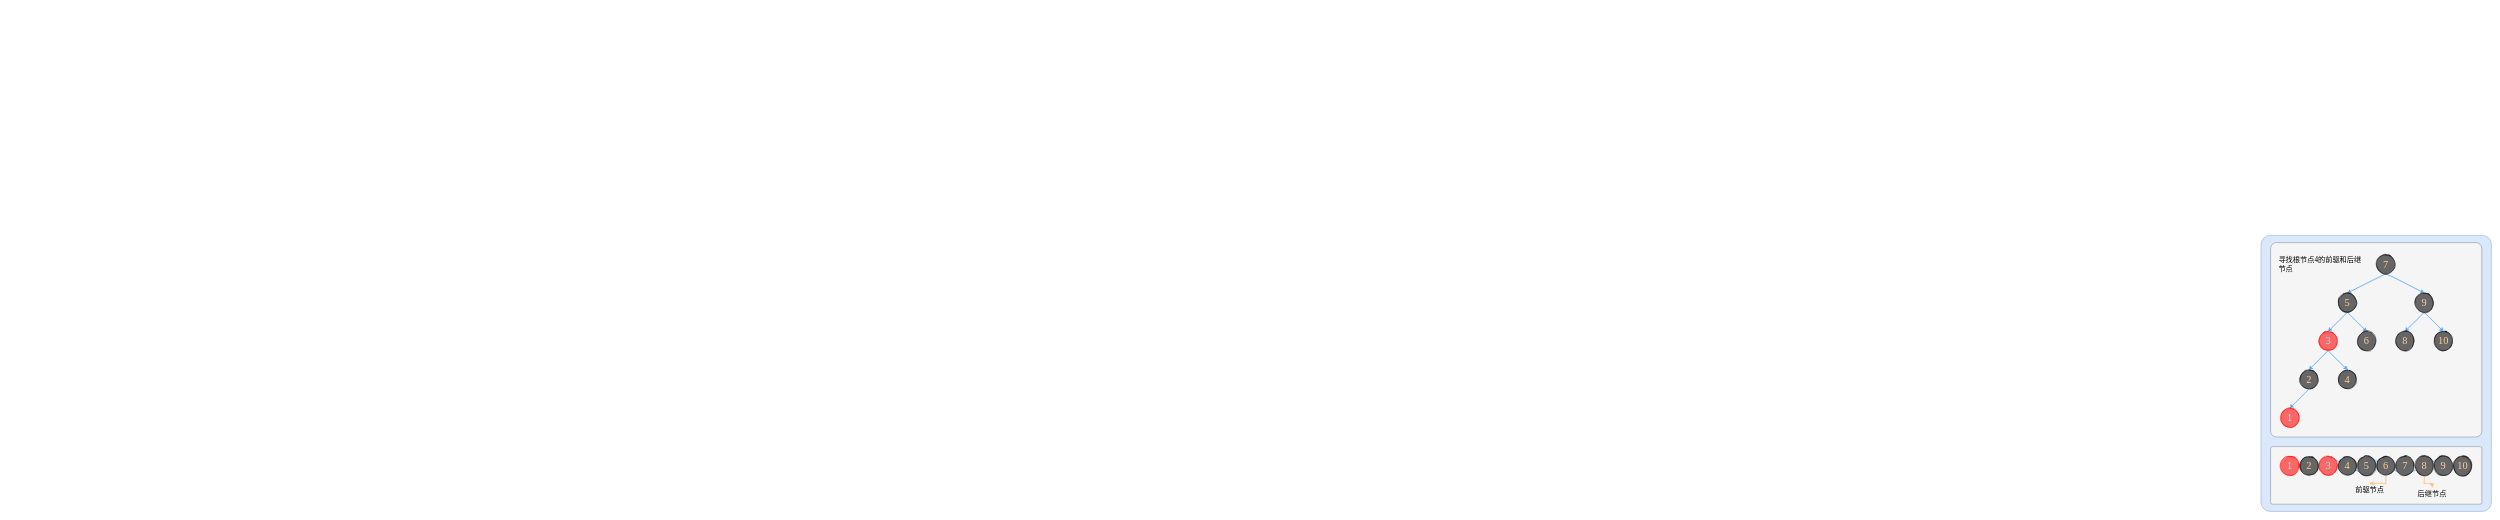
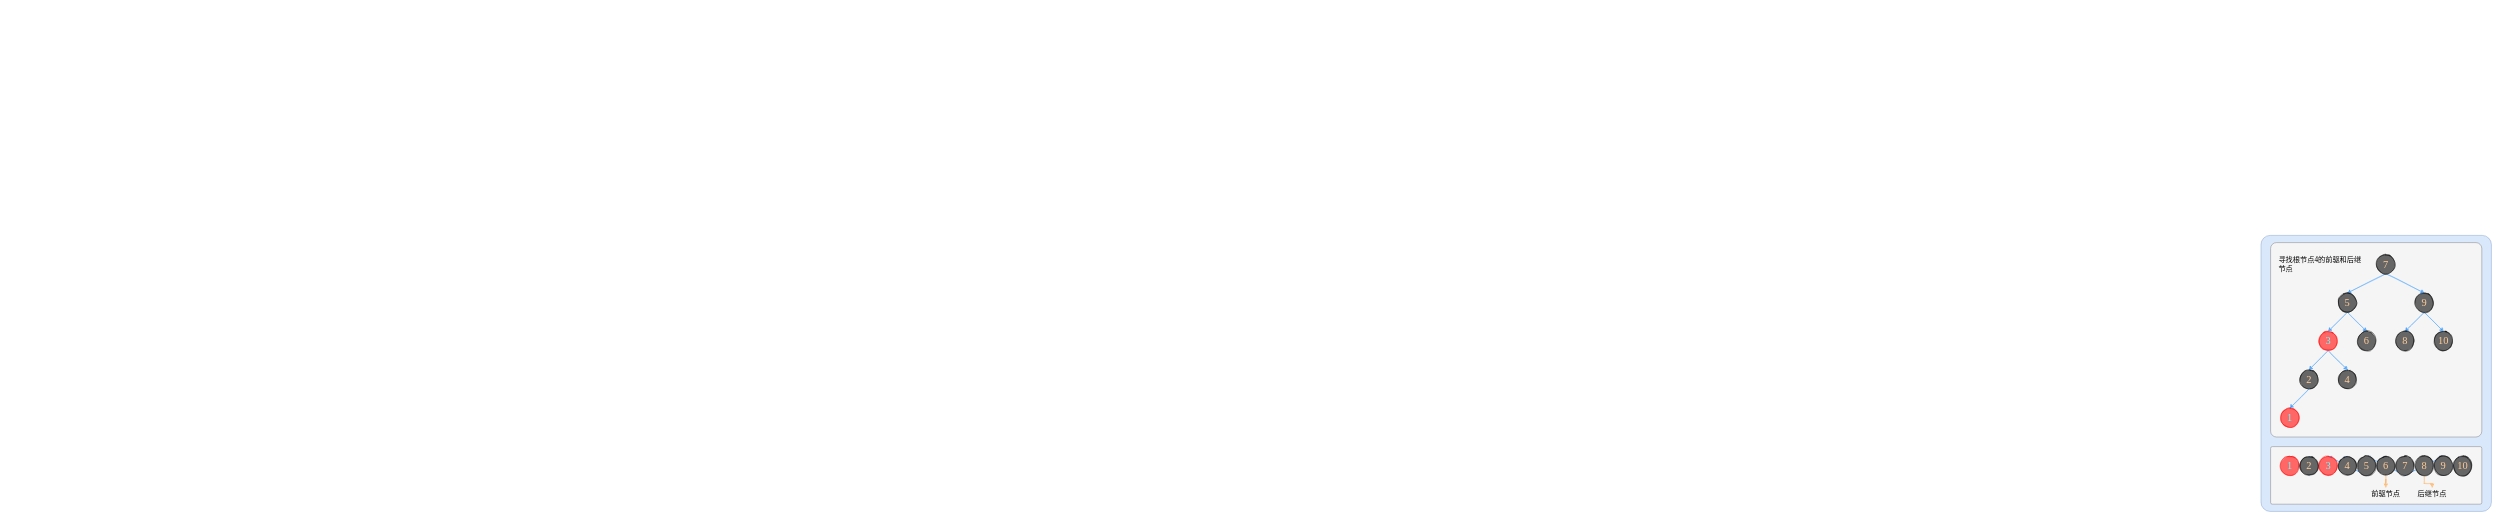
- <mxCell id="46" value="&lt;font face=&quot;Comic Sans MS&quot;&gt;&lt;span style=&quot;font-size: 18px&quot;&gt;前驱节点&lt;/span&gt;&lt;/font&gt;" style="text;html=1;strokeColor=none;fillColor=none;align=center;verticalAlign=middle;whiteSpace=wrap;rounded=0;" vertex="1" parent="1"><mxGeometry x="5885" y="1208" width="78" height="30" as="geometry" /></mxCell>
+ <mxCell id="46" value="&lt;font face=&quot;Comic Sans MS&quot;&gt;&lt;span style=&quot;font-size: 18px&quot;&gt;前驱节点&lt;/span&gt;&lt;/font&gt;" style="text;html=1;strokeColor=none;fillColor=none;align=center;verticalAlign=middle;whiteSpace=wrap;rounded=0;" vertex="1" parent="1"><mxGeometry x="5925" y="1218" width="78" height="30" as="geometry" /></mxCell>
